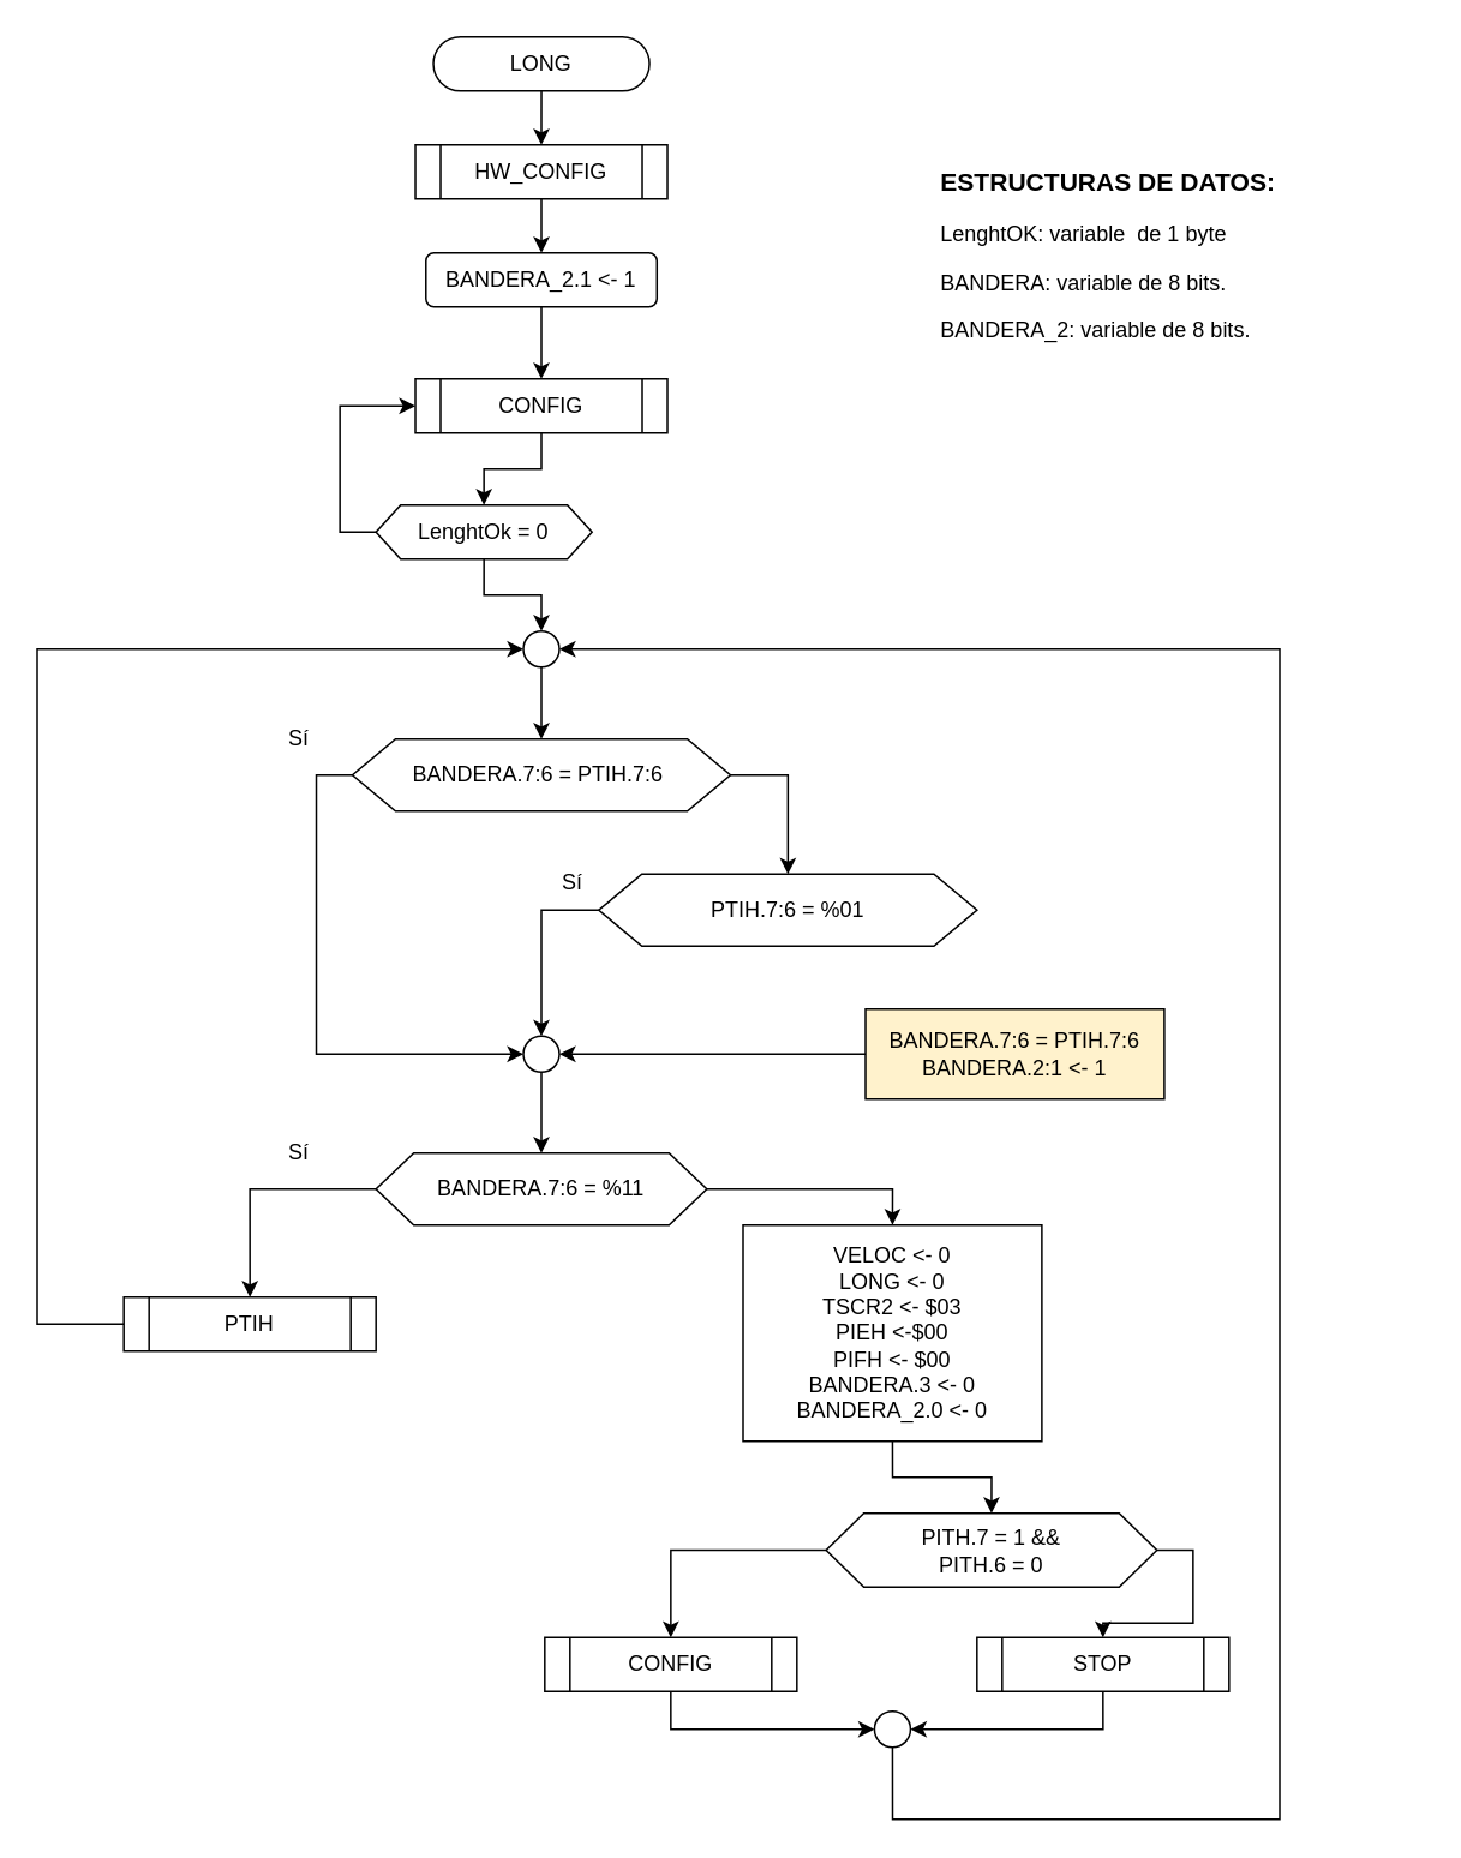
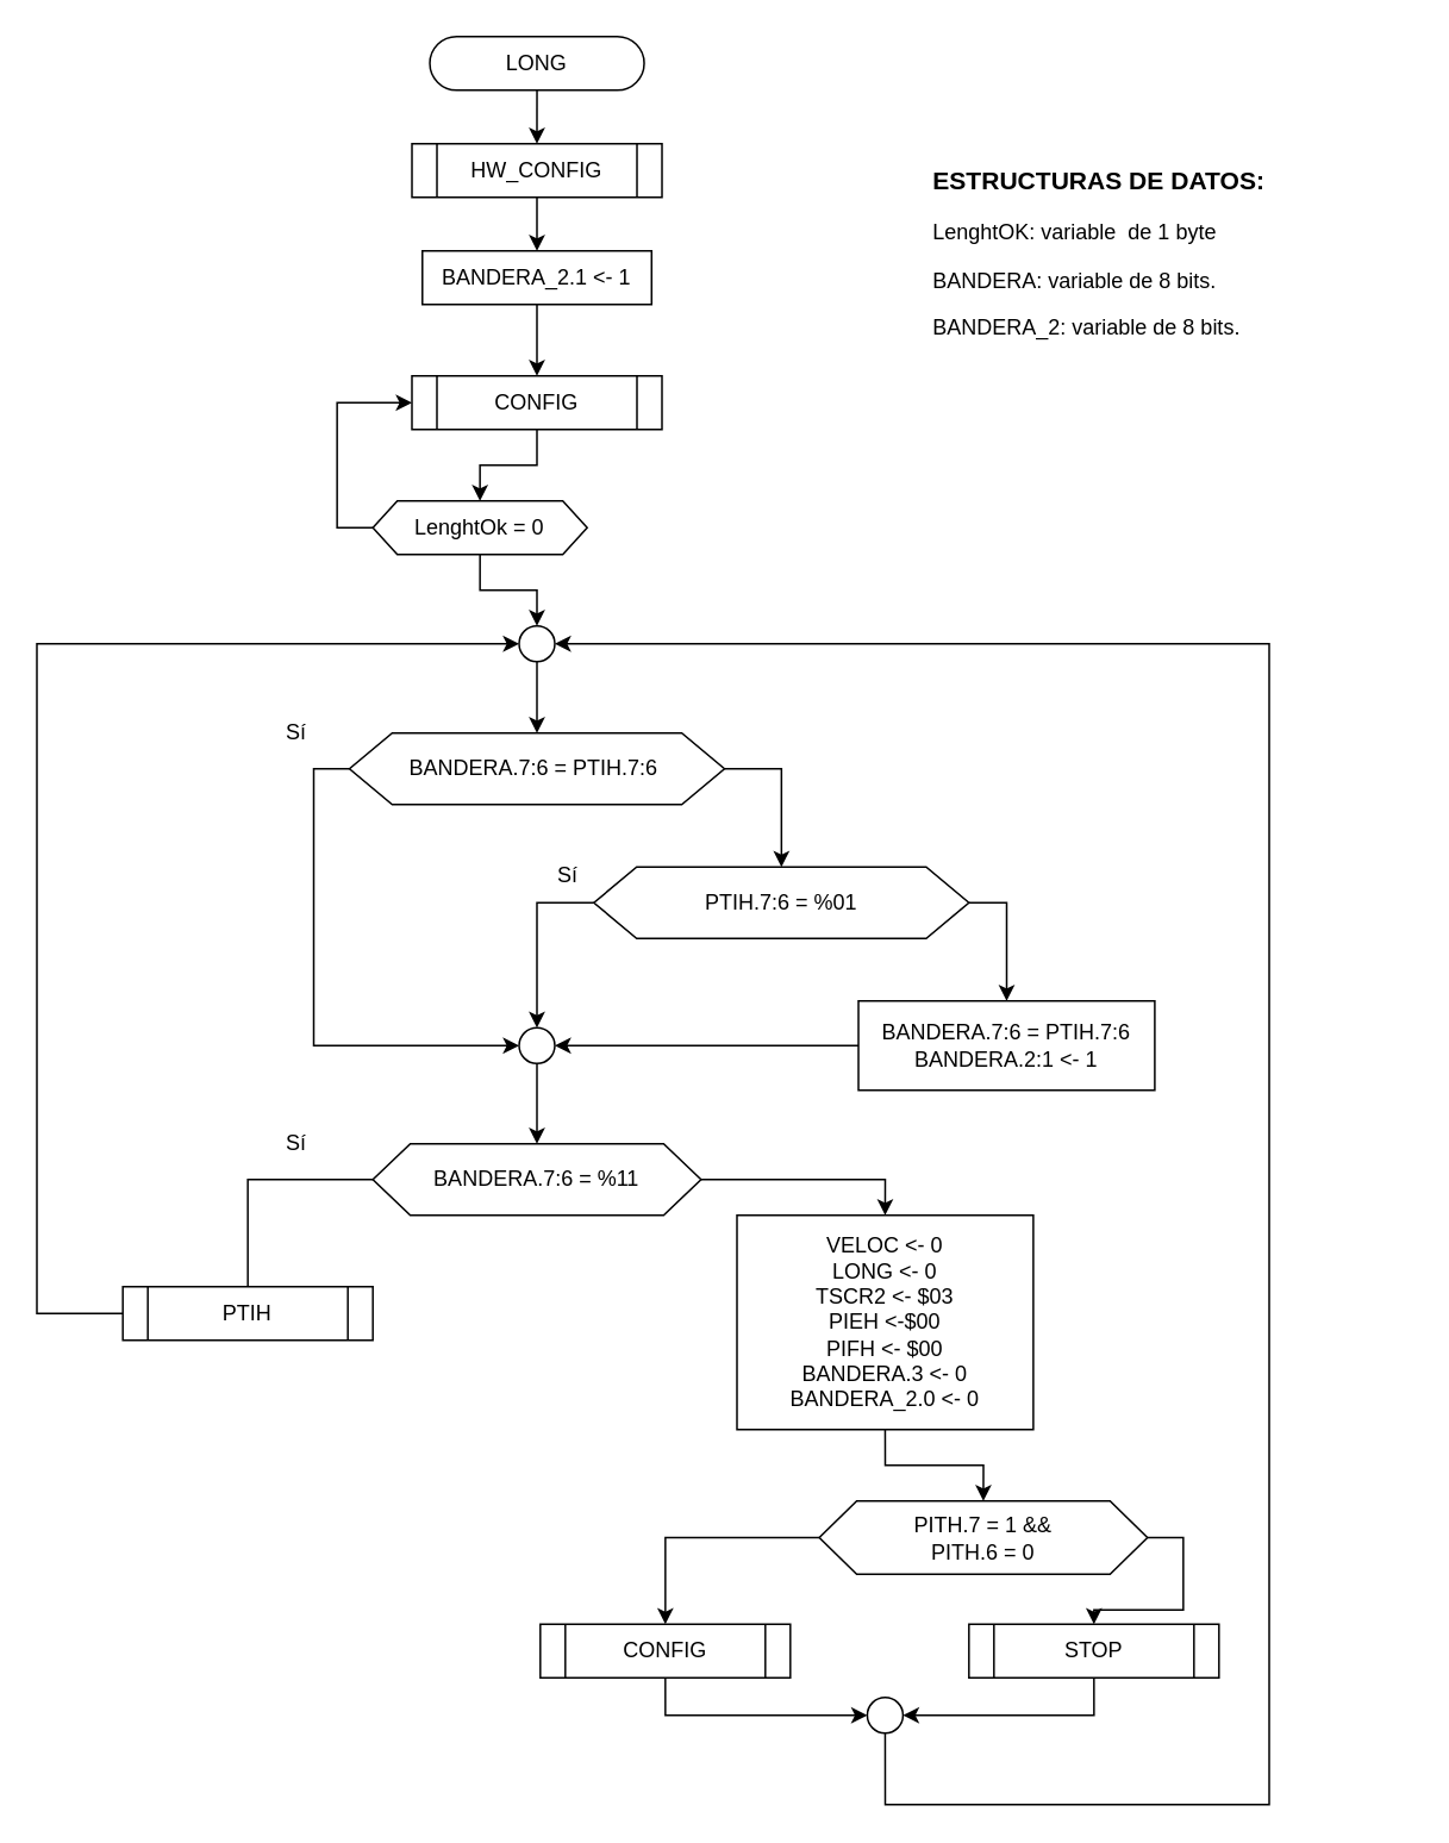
- <mxCell id="32" value="BANDERA_2.1 &amp;lt;- 1" style="whiteSpace=wrap;html=1;rounded=1;" vertex="1" parent="1"><mxGeometry x="235.85" y="140" width="128.34" height="30" as="geometry" /></mxCell>
+ <mxCell id="32" value="BANDERA_2.1 &amp;lt;- 1" style="rounded=0;whiteSpace=wrap;html=1;" vertex="1" parent="1"><mxGeometry x="235.85" y="140" width="128.34" height="30" as="geometry" /></mxCell>
+ <mxCell id="36" style="edgeStyle=orthogonalEdgeStyle;rounded=0;orthogonalLoop=1;jettySize=auto;html=1;exitX=1;exitY=0.5;exitDx=0;exitDy=0;" edge="1" parent="1" source="38" target="40"><mxGeometry relative="1" as="geometry" /></mxCell>
- <mxCell id="40" value="BANDERA.7:6 = PTIH.7:6&lt;span&gt;&lt;br&gt;BANDERA.2:1 &amp;lt;- 1&lt;/span&gt;" style="rounded=0;whiteSpace=wrap;html=1;fillColor=#fff2cc;" vertex="1" parent="1"><mxGeometry x="480.01" y="560" width="165.92" height="50" as="geometry" /></mxCell>
+ <mxCell id="40" value="BANDERA.7:6 = PTIH.7:6&lt;span&gt;&lt;br&gt;BANDERA.2:1 &amp;lt;- 1&lt;/span&gt;" style="rounded=0;whiteSpace=wrap;html=1;" vertex="1" parent="1"><mxGeometry x="480.01" y="560" width="165.92" height="50" as="geometry" /></mxCell>
- <mxCell id="8" style="edgeStyle=orthogonalEdgeStyle;rounded=0;orthogonalLoop=1;jettySize=auto;html=1;exitX=0;exitY=0.5;exitDx=0;exitDy=0;entryX=0.5;entryY=0;entryDx=0;entryDy=0;" parent="1" source="9" target="20" edge="1"><mxGeometry relative="1" as="geometry"><mxPoint x="147.04" y="690" as="targetPoint" /></mxGeometry></mxCell>
+ <mxCell id="8" style="edgeStyle=orthogonalEdgeStyle;rounded=0;orthogonalLoop=1;jettySize=auto;html=1;exitX=0;exitY=0.5;exitDx=0;exitDy=0;entryX=0.5;entryY=0;entryDx=0;entryDy=0;endArrow=none;" parent="1" source="9" target="20" edge="1"><mxGeometry relative="1" as="geometry"><mxPoint x="147.04" y="690" as="targetPoint" /></mxGeometry></mxCell>
